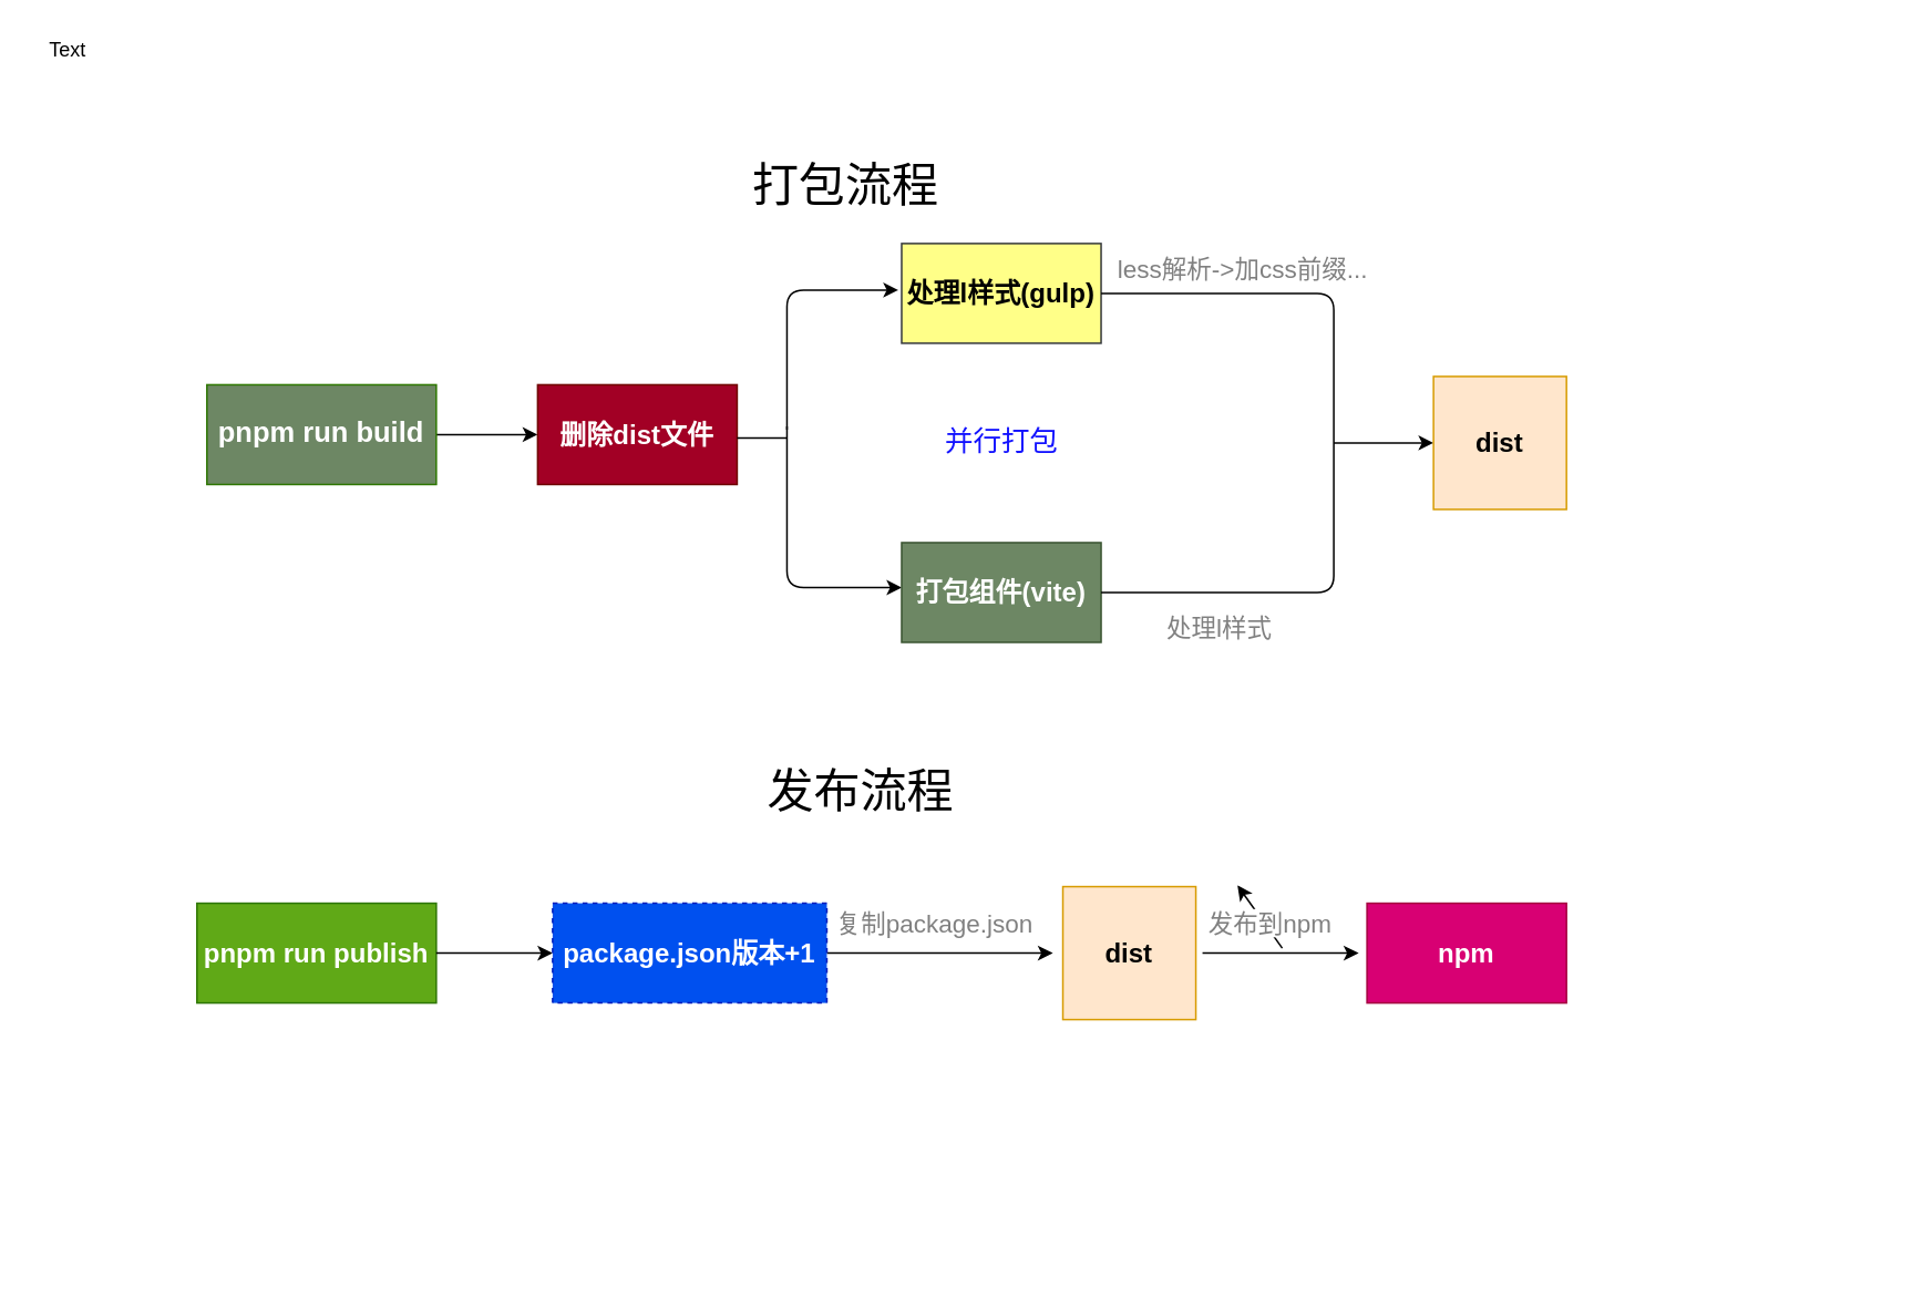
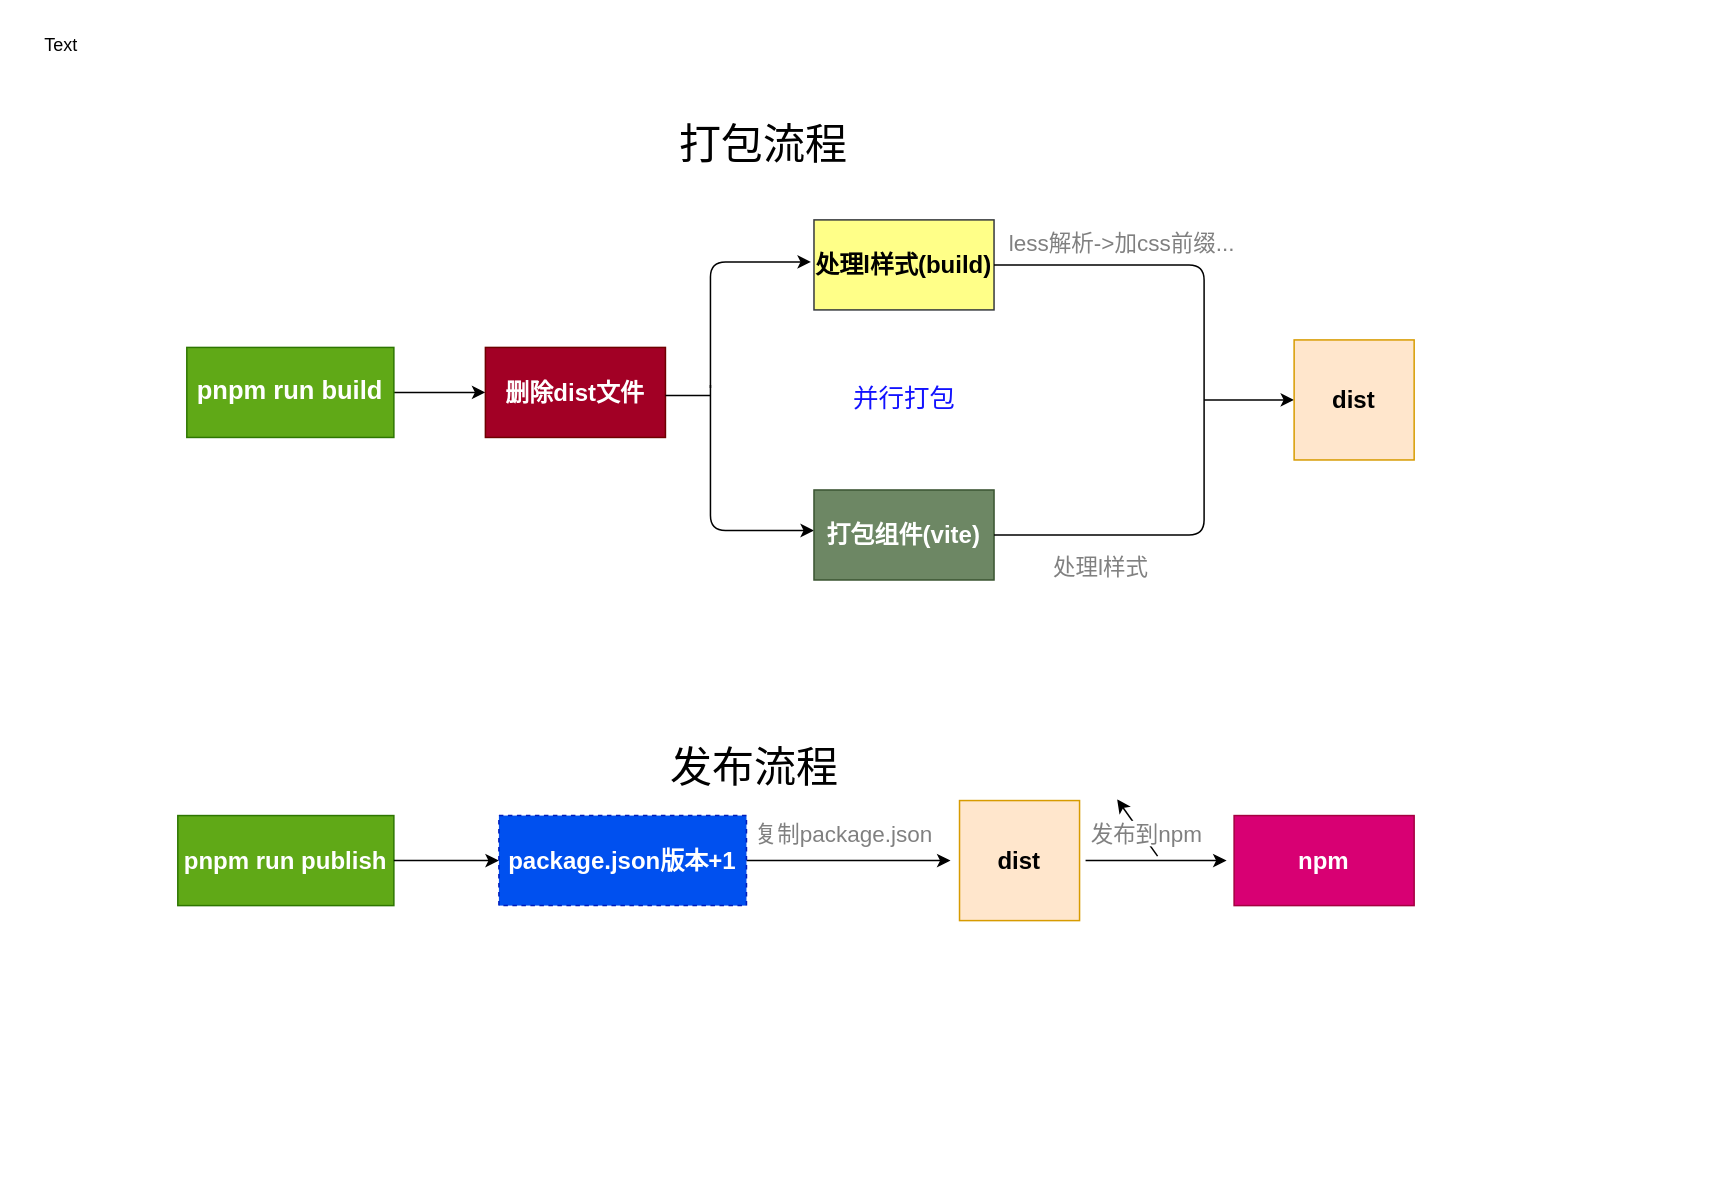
- <mxCell id="26" value="&lt;font color=&quot;#000000&quot; style=&quot;font-size: 28px&quot;&gt;打包流程&lt;/font&gt;" style="text;html=1;align=center;verticalAlign=middle;resizable=0;points=[];autosize=1;strokeColor=none;fillColor=none;fontSize=12;fontColor=#FFFFFF;strokeWidth=9;" parent="1" vertex="1"><mxGeometry x="443" y="101" width="130" height="20" as="geometry" /></mxCell>
+ <mxCell id="26" value="&lt;font color=&quot;#000000&quot; style=&quot;font-size: 28px&quot;&gt;打包流程&lt;/font&gt;" style="text;html=1;align=center;verticalAlign=middle;resizable=0;points=[];autosize=1;strokeColor=none;fillColor=none;fontSize=12;fontColor=#FFFFFF;strokeWidth=9;" parent="1" vertex="1"><mxGeometry x="443" y="86" width="130" height="20" as="geometry" /></mxCell>
- <mxCell id="8" value="&lt;font color=&quot;#000000&quot; style=&quot;font-size: 16px&quot;&gt;&lt;b&gt;处理l样式(gulp)&lt;/b&gt;&lt;/font&gt;" style="rounded=0;whiteSpace=wrap;html=1;strokeColor=#36393d;fillColor=#ffff88;" parent="1" vertex="1"><mxGeometry x="542" y="146" width="120" height="60" as="geometry" /></mxCell>
+ <mxCell id="8" value="&lt;font color=&quot;#000000&quot; style=&quot;font-size: 16px&quot;&gt;&lt;b&gt;处理l样式(build)&lt;/b&gt;&lt;/font&gt;" style="rounded=0;whiteSpace=wrap;html=1;strokeColor=#36393d;fillColor=#ffff88;" parent="1" vertex="1"><mxGeometry x="542" y="146" width="120" height="60" as="geometry" /></mxCell>
- <mxCell id="3" value="&lt;font style=&quot;font-size: 17px&quot;&gt;&lt;b&gt;pnpm run build&lt;/b&gt;&lt;/font&gt;" style="rounded=0;whiteSpace=wrap;html=1;fillColor=#6d8764;strokeColor=#2D7600;fontColor=#ffffff;" parent="1" vertex="1"><mxGeometry x="124" y="231" width="138" height="60" as="geometry" /></mxCell>
+ <mxCell id="3" value="&lt;font style=&quot;font-size: 17px&quot;&gt;&lt;b&gt;pnpm run build&lt;/b&gt;&lt;/font&gt;" style="rounded=0;whiteSpace=wrap;html=1;fillColor=#60a917;strokeColor=#2D7600;fontColor=#ffffff;" parent="1" vertex="1"><mxGeometry x="124" y="231" width="138" height="60" as="geometry" /></mxCell>
- <mxCell id="27" value="发布流程" style="text;html=1;align=center;verticalAlign=middle;resizable=0;points=[];autosize=1;strokeColor=none;fillColor=none;fontSize=28;fontColor=#000000;" parent="1" vertex="1"><mxGeometry x="452" y="456" width="130" height="40" as="geometry" /></mxCell>
+ <mxCell id="27" value="发布流程" style="text;html=1;align=center;verticalAlign=middle;resizable=0;points=[];autosize=1;strokeColor=none;fillColor=none;fontSize=28;fontColor=#000000;" parent="1" vertex="1"><mxGeometry x="437" y="491" width="130" height="40" as="geometry" /></mxCell>
